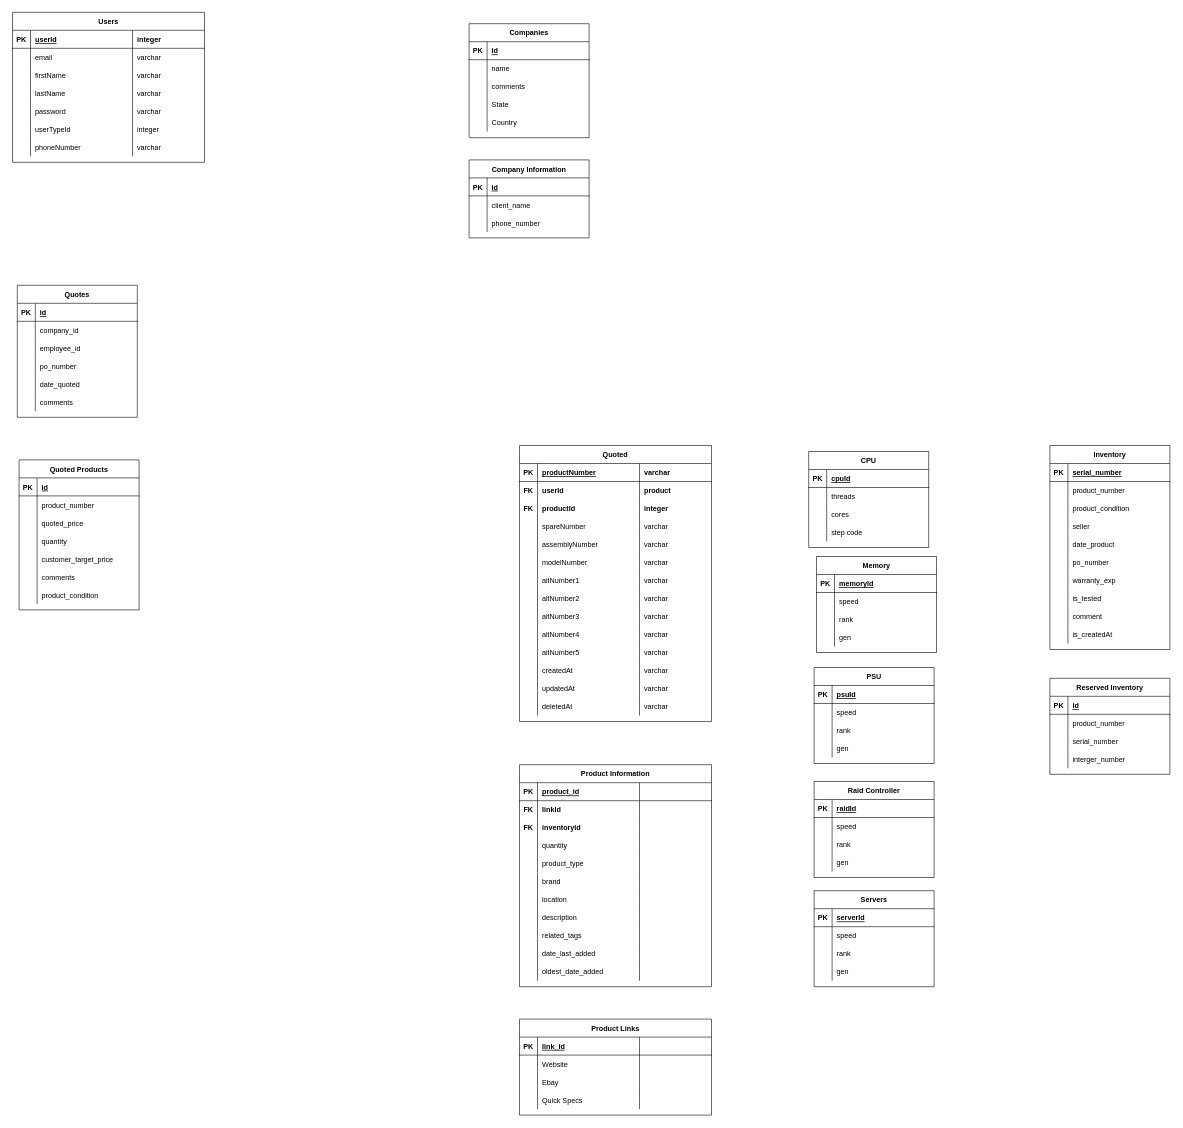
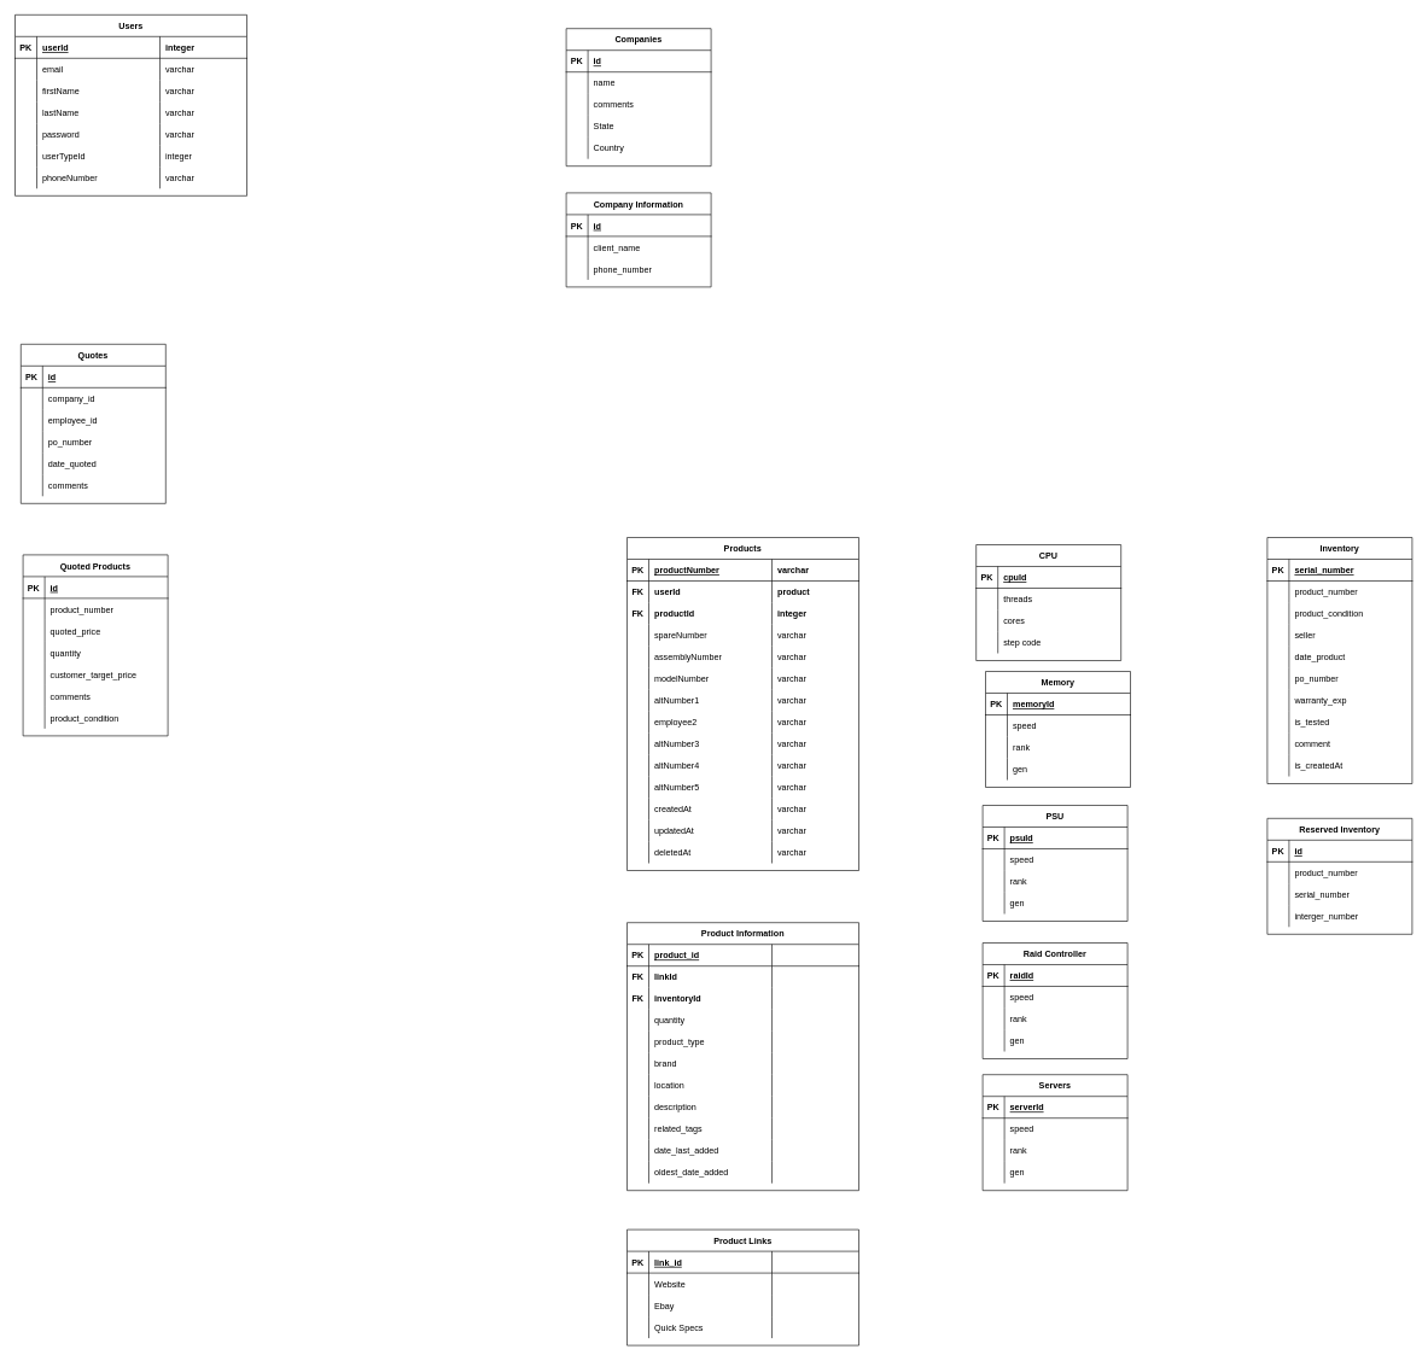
- <mxCell id="91" value="Quoted" style="shape=table;startSize=30;container=1;collapsible=1;childLayout=tableLayout;fixedRows=1;rowLines=0;fontStyle=1;align=center;resizeLast=1;" parent="1" vertex="1"><mxGeometry x="865" y="742" width="320" height="460" as="geometry" /></mxCell>
+ <mxCell id="91" value="Products" style="shape=table;startSize=30;container=1;collapsible=1;childLayout=tableLayout;fixedRows=1;rowLines=0;fontStyle=1;align=center;resizeLast=1;" parent="1" vertex="1"><mxGeometry x="865" y="742" width="320" height="460" as="geometry" /></mxCell>
- <mxCell id="122" value="altNumber2" style="shape=partialRectangle;connectable=0;fillColor=none;top=0;left=0;bottom=0;right=0;align=left;spacingLeft=6;overflow=hidden;" parent="120" vertex="1"><mxGeometry x="30" width="170" height="30" as="geometry"><mxRectangle width="170" height="30" as="alternateBounds" /></mxGeometry></mxCell>
+ <mxCell id="122" value="employee2" style="shape=partialRectangle;connectable=0;fillColor=none;top=0;left=0;bottom=0;right=0;align=left;spacingLeft=6;overflow=hidden;" parent="120" vertex="1"><mxGeometry x="30" width="170" height="30" as="geometry"><mxRectangle width="170" height="30" as="alternateBounds" /></mxGeometry></mxCell>
